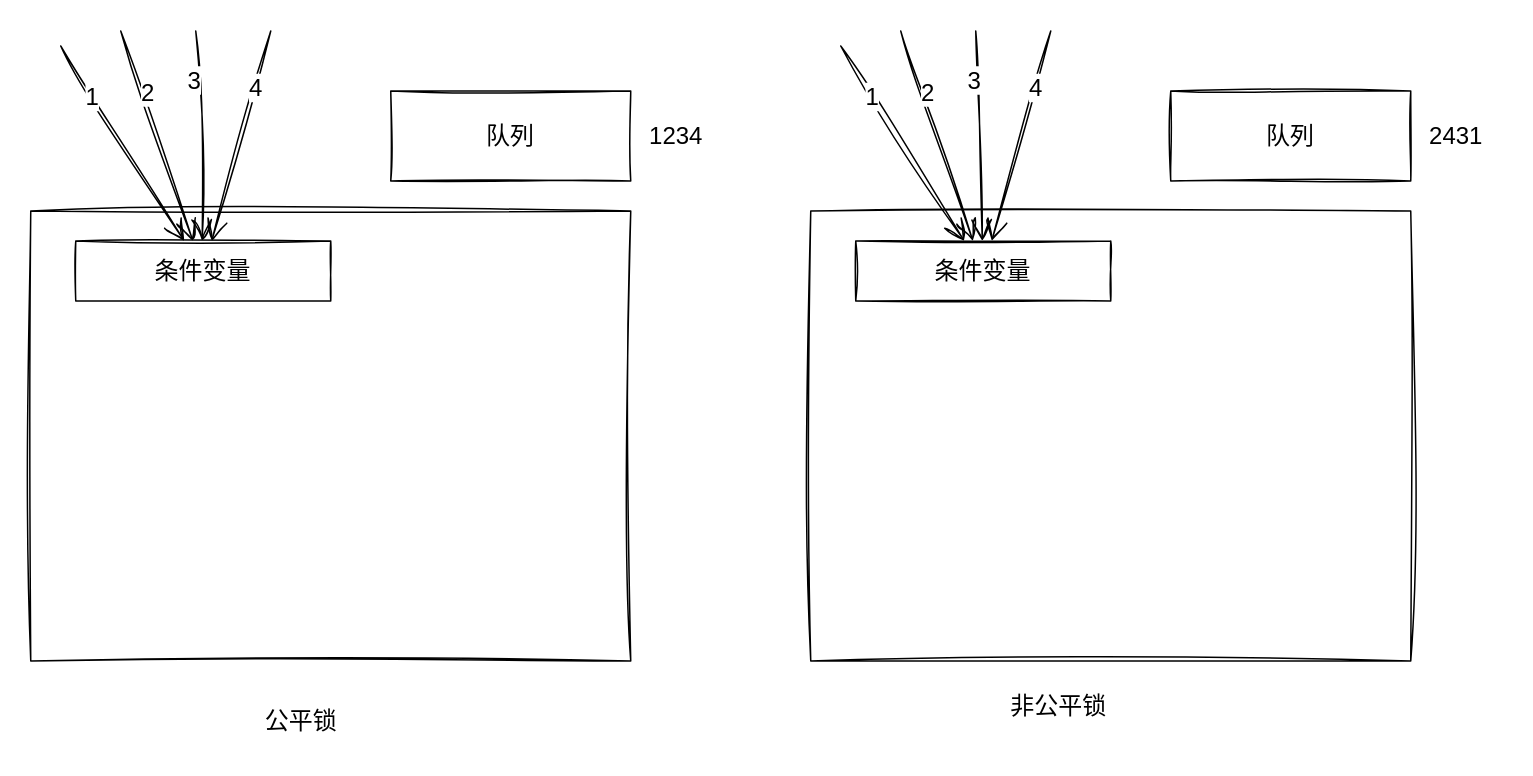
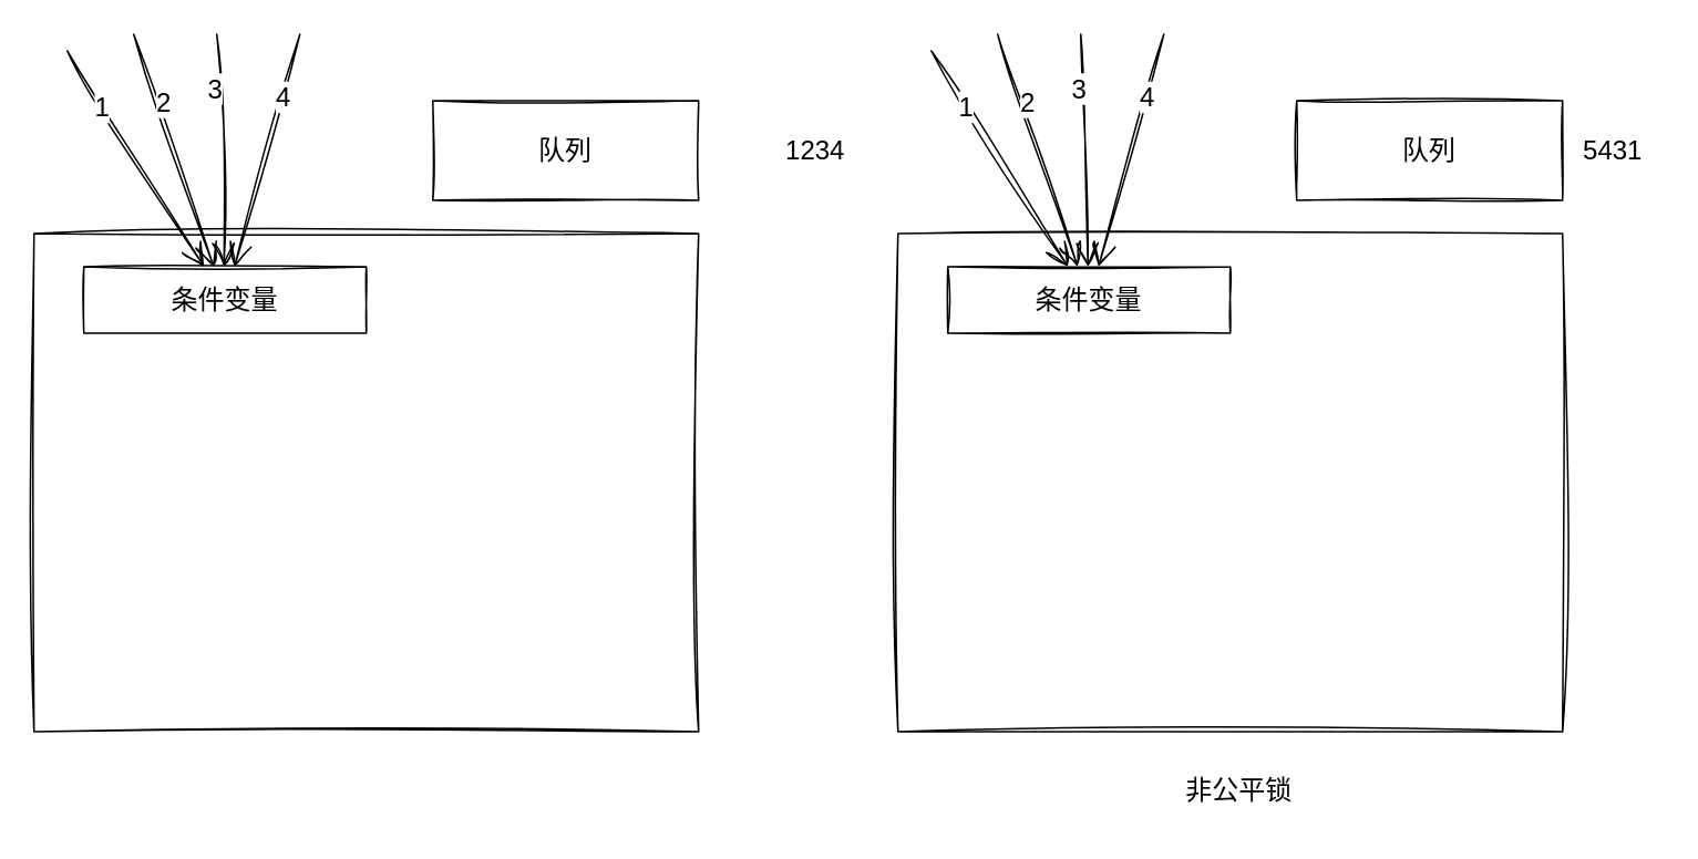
- <mxCell id="13" value="1234" style="text;html=1;align=center;verticalAlign=middle;resizable=0;points=[];autosize=1;strokeColor=none;fillColor=none;fontSize=16;" vertex="1" parent="1"><mxGeometry x="420" y="75" width="60" height="30" as="geometry" /></mxCell>
+ <mxCell id="13" value="1234" style="text;html=1;align=center;verticalAlign=middle;resizable=0;points=[];autosize=1;strokeColor=none;fillColor=none;fontSize=16;" vertex="1" parent="1"><mxGeometry x="460" y="75" width="60" height="30" as="geometry" /></mxCell>
- <mxCell id="25" value="2431" style="text;html=1;align=center;verticalAlign=middle;resizable=0;points=[];autosize=1;strokeColor=none;fillColor=none;fontSize=16;" vertex="1" parent="1"><mxGeometry x="940" y="75" width="60" height="30" as="geometry" /></mxCell>
+ <mxCell id="25" value="5431" style="text;html=1;align=center;verticalAlign=middle;resizable=0;points=[];autosize=1;strokeColor=none;fillColor=none;fontSize=16;" vertex="1" parent="1"><mxGeometry x="940" y="75" width="60" height="30" as="geometry" /></mxCell>
- <mxCell id="27" value="非公平锁" style="text;html=1;align=center;verticalAlign=middle;resizable=0;points=[];autosize=1;strokeColor=none;fillColor=none;fontSize=16;" vertex="1" parent="1"><mxGeometry x="660" y="455" width="90" height="30" as="geometry" /></mxCell>
+ <mxCell id="27" value="非公平锁" style="text;html=1;align=center;verticalAlign=middle;resizable=0;points=[];autosize=1;strokeColor=none;fillColor=none;fontSize=16;" vertex="1" parent="1"><mxGeometry x="700" y="460" width="90" height="30" as="geometry" /></mxCell>
- <mxCell id="26" value="公平锁" style="text;html=1;align=center;verticalAlign=middle;resizable=0;points=[];autosize=1;strokeColor=none;fillColor=none;fontSize=16;" vertex="1" parent="1"><mxGeometry x="165" y="465" width="70" height="30" as="geometry" /></mxCell>
